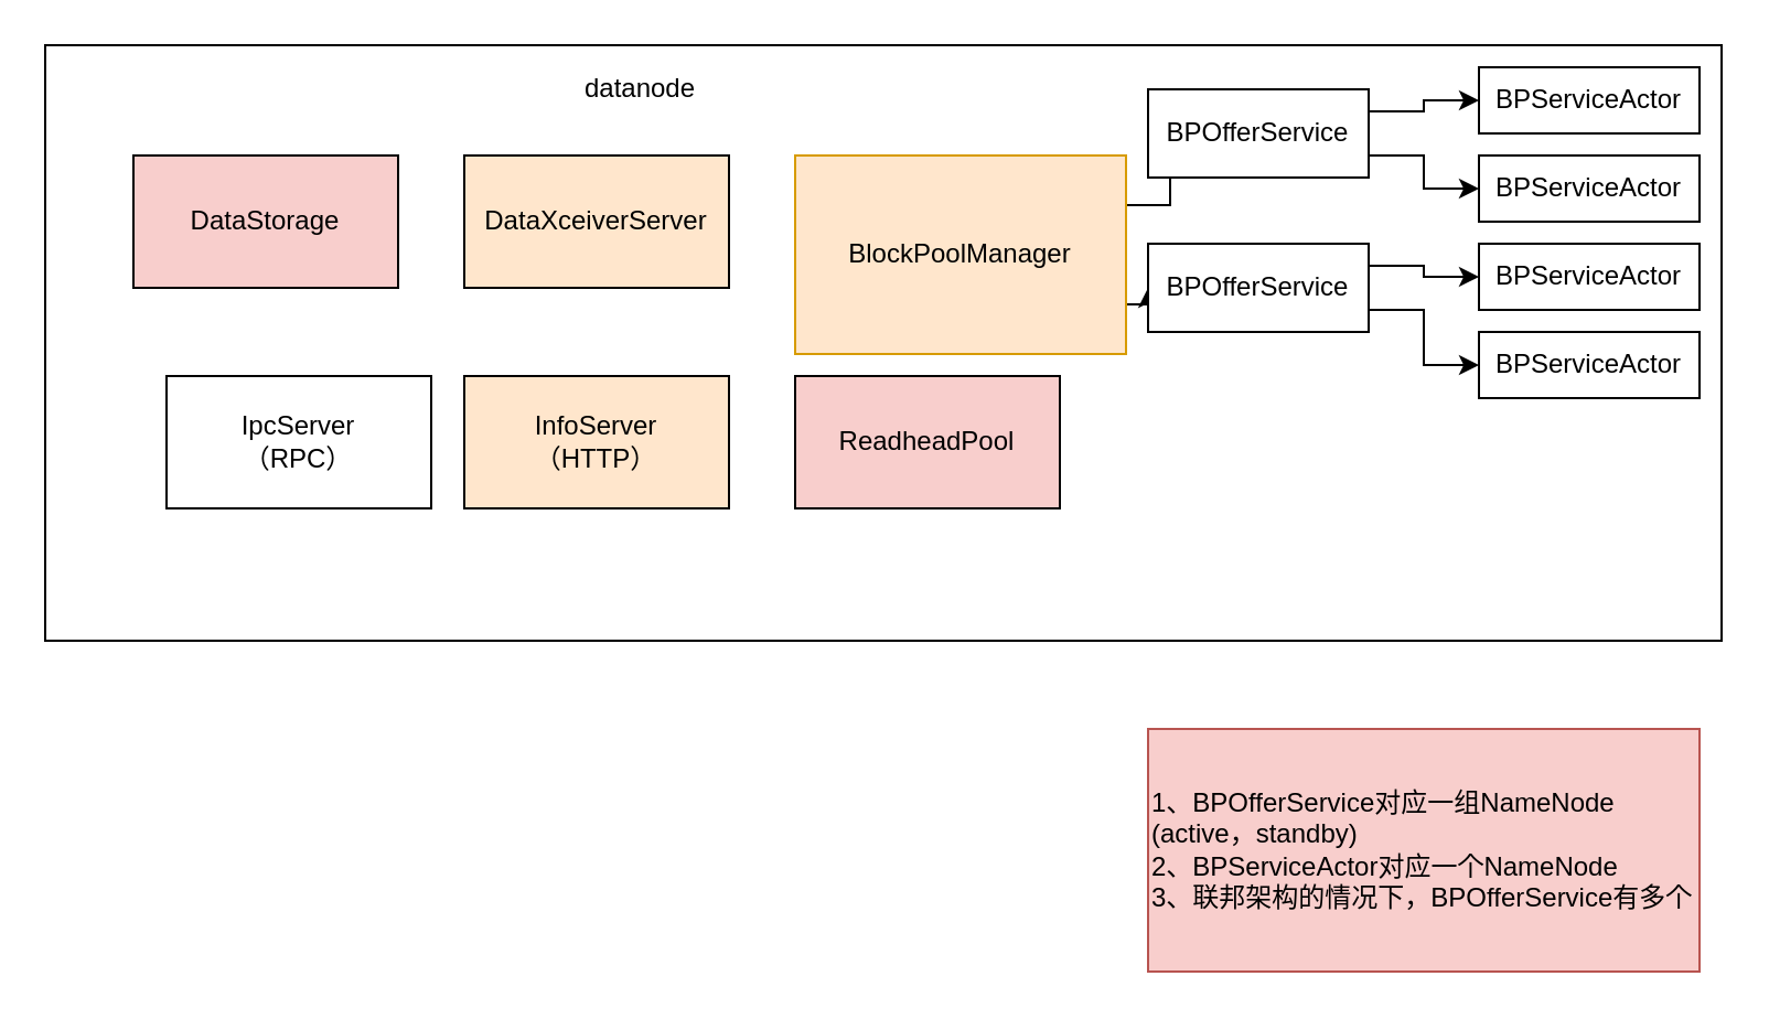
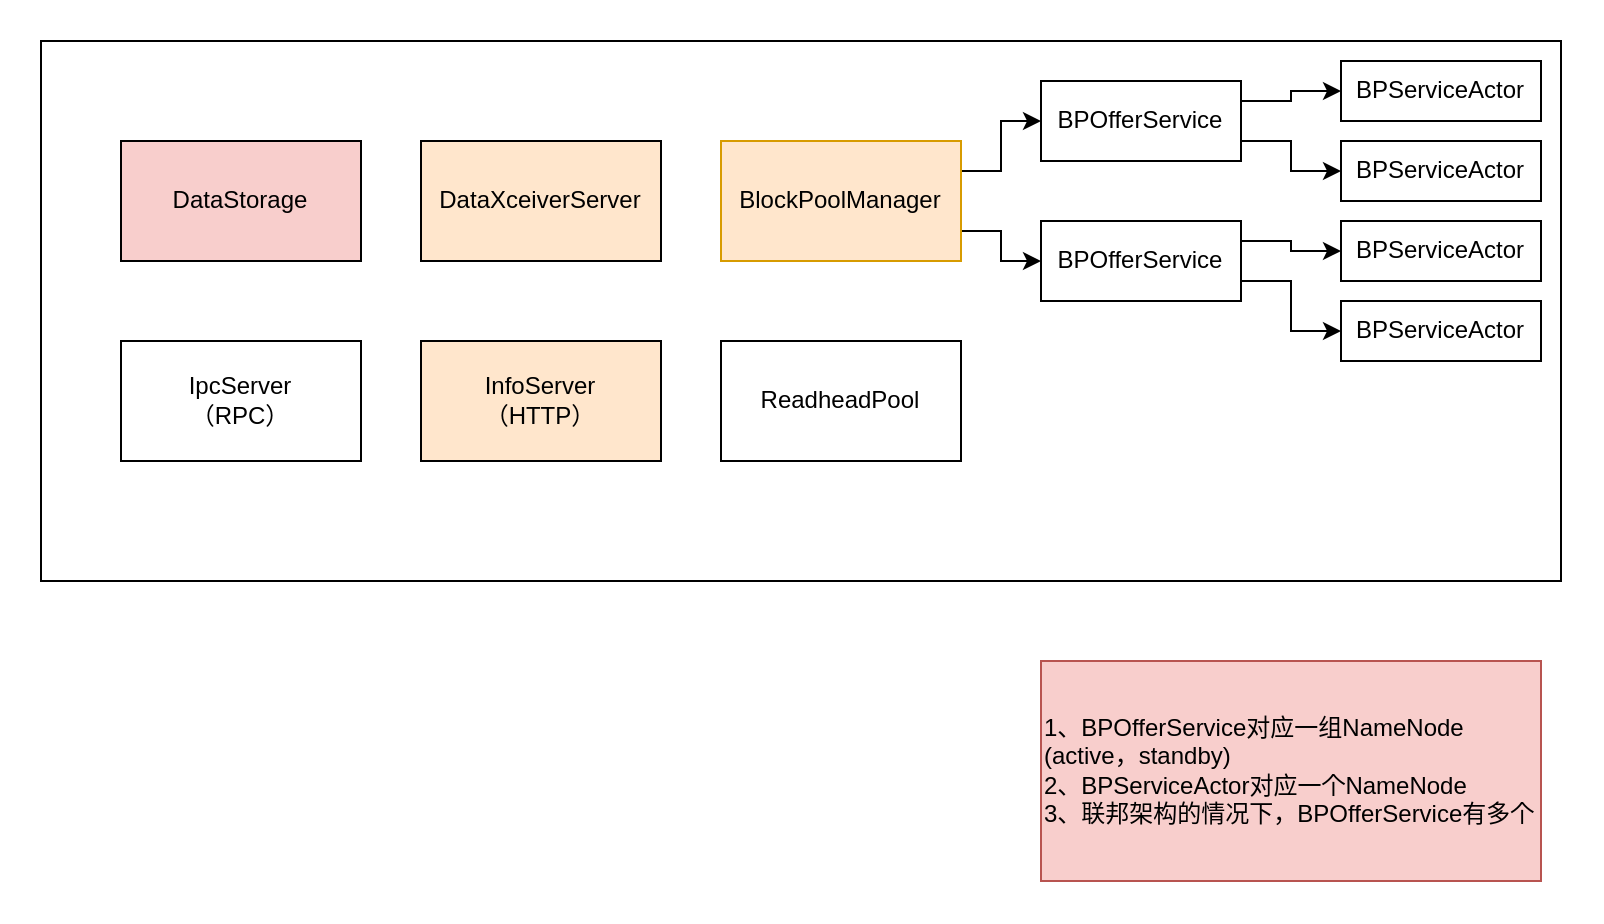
- <mxCell id="3" value="datanode" style="text;html=1;strokeColor=none;fillColor=none;align=center;verticalAlign=middle;whiteSpace=wrap;rounded=0;" vertex="1" parent="1"><mxGeometry x="230" y="20" width="120" height="40" as="geometry" /></mxCell>
- <mxCell id="9" value="BlockPoolManager" style="rounded=0;whiteSpace=wrap;html=1;fillColor=#ffe6cc;strokeColor=#d79b00;" vertex="1" parent="1"><mxGeometry x="360" y="70" width="150" height="90" as="geometry" /></mxCell>
+ <mxCell id="9" value="BlockPoolManager" style="rounded=0;whiteSpace=wrap;html=1;fillColor=#ffe6cc;strokeColor=#d79b00;" vertex="1" parent="1"><mxGeometry x="360" y="70" width="120" height="60" as="geometry" /></mxCell>
- <mxCell id="5" value="IpcServer&lt;br&gt;（RPC）" style="rounded=0;whiteSpace=wrap;html=1;" vertex="1" parent="1"><mxGeometry x="75" y="170" width="120" height="60" as="geometry" /></mxCell>
+ <mxCell id="5" value="IpcServer&lt;br&gt;（RPC）" style="rounded=0;whiteSpace=wrap;html=1;" vertex="1" parent="1"><mxGeometry x="60" y="170" width="120" height="60" as="geometry" /></mxCell>
- <mxCell id="11" value="ReadheadPool" style="rounded=0;whiteSpace=wrap;html=1;fillColor=#f8cecc;" vertex="1" parent="1"><mxGeometry x="360" y="170" width="120" height="60" as="geometry" /></mxCell>
+ <mxCell id="11" value="ReadheadPool" style="rounded=0;whiteSpace=wrap;html=1;" vertex="1" parent="1"><mxGeometry x="360" y="170" width="120" height="60" as="geometry" /></mxCell>
